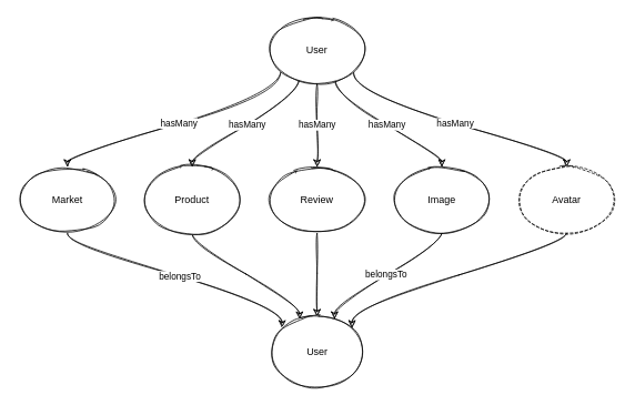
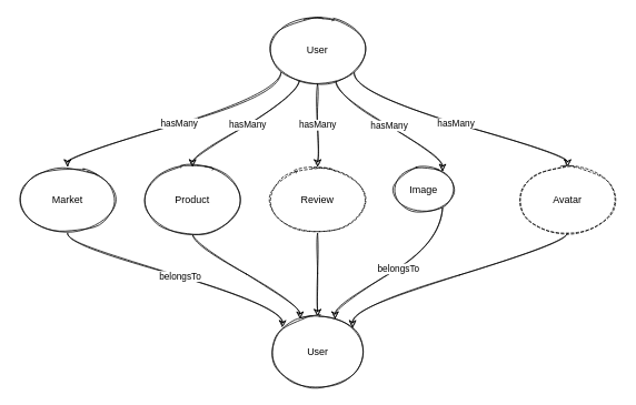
- <mxCell id="13" value="Review" style="ellipse;whiteSpace=wrap;html=1;sketch=1;rounded=1;" vertex="1" parent="1"><mxGeometry x="320" y="200" width="120" height="80" as="geometry" /></mxCell>
+ <mxCell id="13" value="Review" style="ellipse;whiteSpace=wrap;html=1;sketch=1;rounded=1;dashed=1;" vertex="1" parent="1"><mxGeometry x="320" y="200" width="120" height="80" as="geometry" /></mxCell>
- <mxCell id="15" value="Image" style="ellipse;whiteSpace=wrap;html=1;sketch=1;rounded=1;" vertex="1" parent="1"><mxGeometry x="470" y="200" width="120" height="80" as="geometry" /></mxCell>
+ <mxCell id="15" value="Image" style="ellipse;whiteSpace=wrap;html=1;sketch=1;rounded=1;" vertex="1" parent="1"><mxGeometry x="470" y="200" width="75" height="55" as="geometry" /></mxCell>
